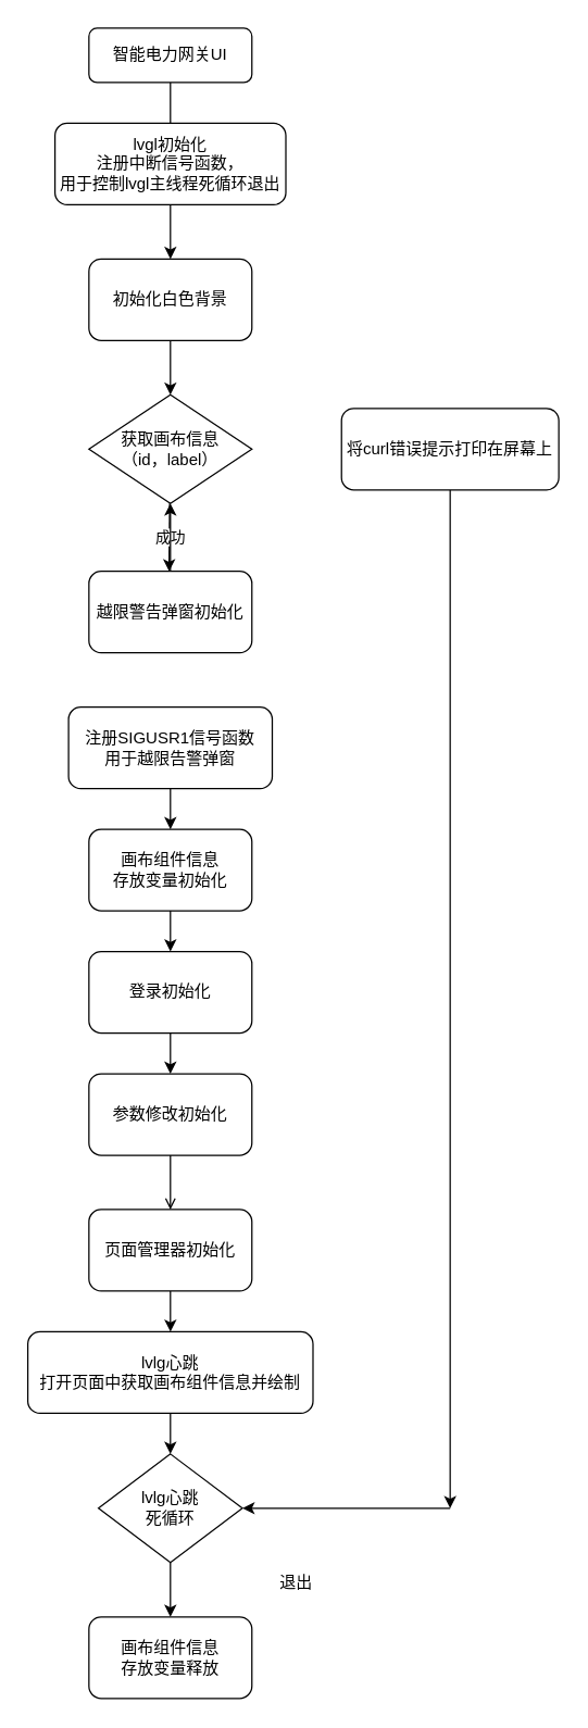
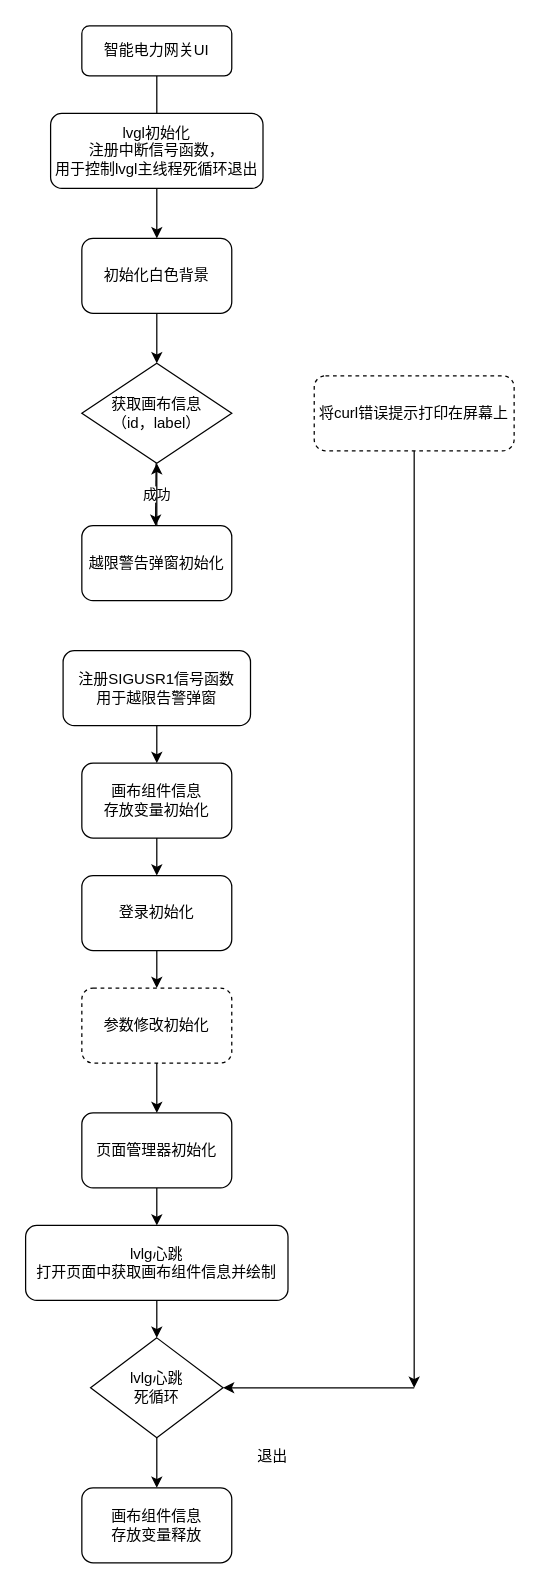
- <mxCell id="30" value="将curl错误提示打印在屏幕上" style="rounded=1;whiteSpace=wrap;html=1;" vertex="1" parent="1"><mxGeometry x="251" y="300" width="160" height="60" as="geometry" /></mxCell>
+ <mxCell id="30" value="将curl错误提示打印在屏幕上" style="rounded=1;whiteSpace=wrap;html=1;dashed=1;" vertex="1" parent="1"><mxGeometry x="251" y="300" width="160" height="60" as="geometry" /></mxCell>
- <mxCell id="20" value="参数修改初始化" style="rounded=1;whiteSpace=wrap;html=1;" vertex="1" parent="1"><mxGeometry x="65" y="790" width="120" height="60" as="geometry" /></mxCell>
+ <mxCell id="20" value="参数修改初始化" style="rounded=1;whiteSpace=wrap;html=1;dashed=1;" vertex="1" parent="1"><mxGeometry x="65" y="790" width="120" height="60" as="geometry" /></mxCell>
- <mxCell id="19" value="" style="edgeStyle=orthogonalEdgeStyle;rounded=0;orthogonalLoop=1;jettySize=auto;html=1;endArrow=open;" edge="1" parent="1" source="20" target="22"><mxGeometry relative="1" as="geometry" /></mxCell>
+ <mxCell id="19" value="" style="edgeStyle=orthogonalEdgeStyle;rounded=0;orthogonalLoop=1;jettySize=auto;html=1;" edge="1" parent="1" source="20" target="22"><mxGeometry relative="1" as="geometry" /></mxCell>
